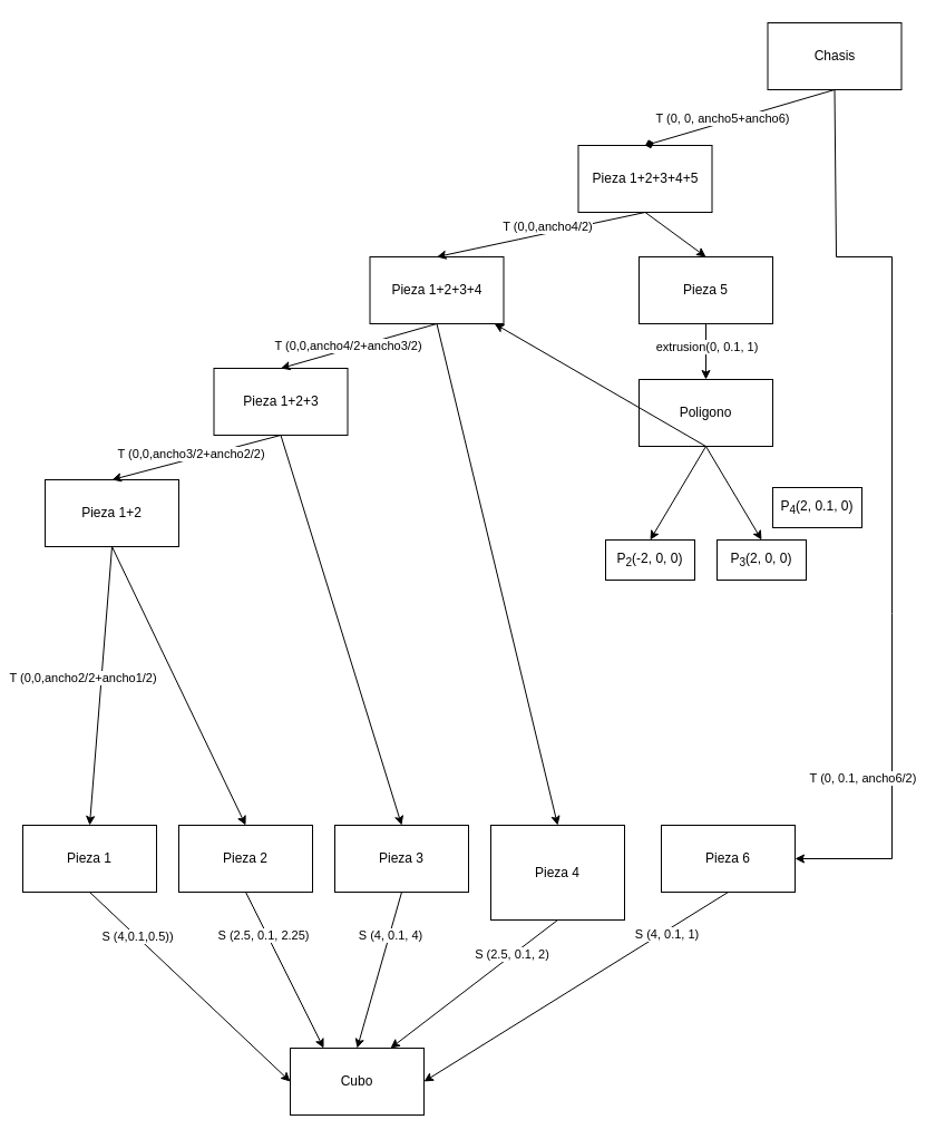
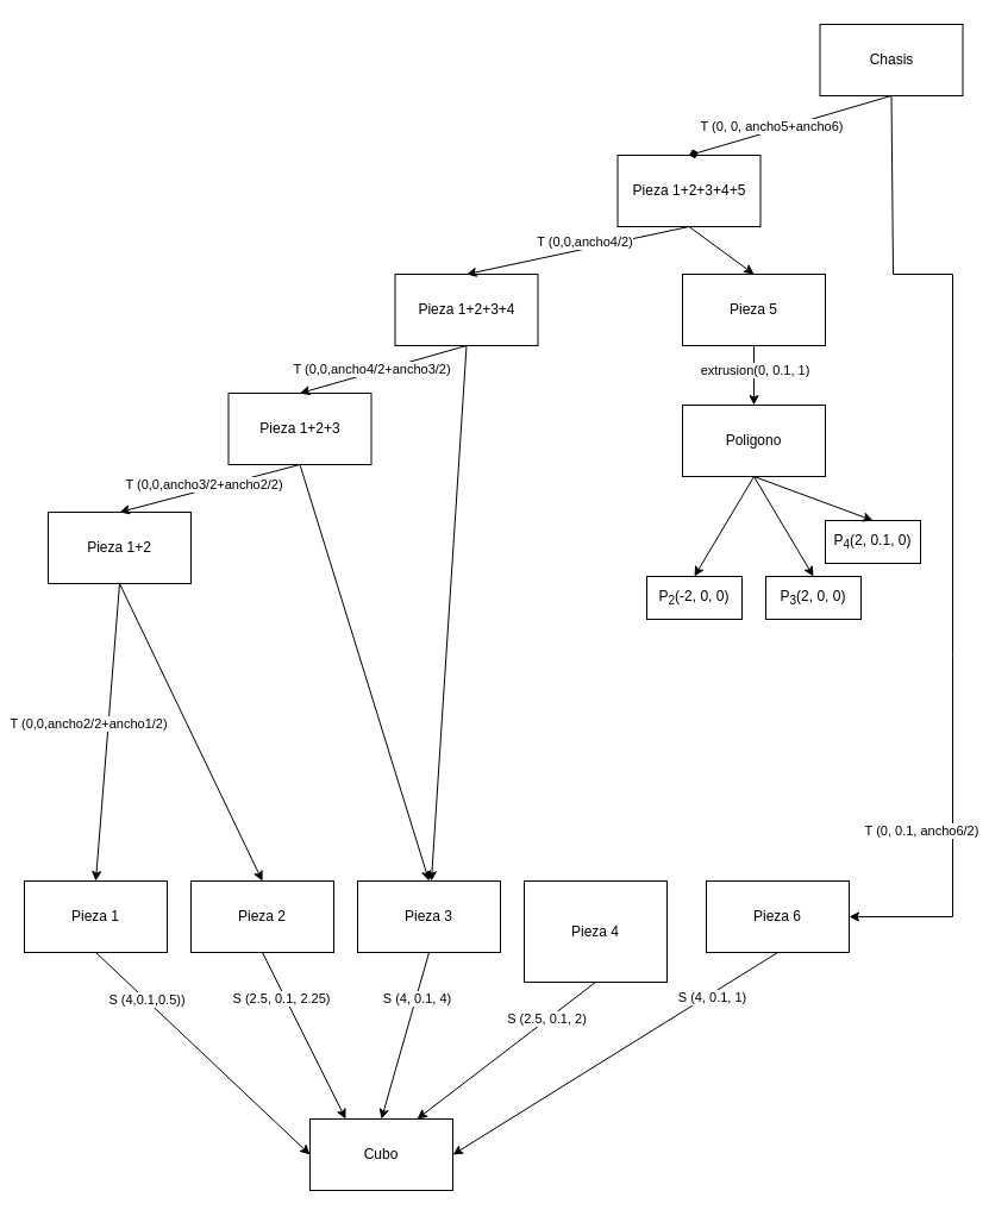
- <mxCell id="44" value="" style="endArrow=classic;html=1;rounded=0;exitX=0.5;exitY=1;exitDx=0;exitDy=0;" parent="1" source="4" target="26" edge="1"><mxGeometry width="50" height="50" relative="1" as="geometry"><mxPoint x="643" y="430" as="sourcePoint" /><mxPoint x="693" y="380" as="targetPoint" /></mxGeometry></mxCell>
+ <mxCell id="44" value="" style="endArrow=classic;html=1;rounded=0;exitX=0.5;exitY=1;exitDx=0;exitDy=0;entryX=0.5;entryY=0;entryDx=0;entryDy=0;" parent="1" source="4" target="41" edge="1"><mxGeometry width="50" height="50" relative="1" as="geometry"><mxPoint x="643" y="430" as="sourcePoint" /><mxPoint x="693" y="380" as="targetPoint" /></mxGeometry></mxCell>
- <mxCell id="32" value="" style="endArrow=classic;html=1;rounded=0;exitX=0.5;exitY=1;exitDx=0;exitDy=0;entryX=0.5;entryY=0;entryDx=0;entryDy=0;" parent="1" source="26" target="8" edge="1"><mxGeometry width="50" height="50" relative="1" as="geometry"><mxPoint x="373" y="490" as="sourcePoint" /><mxPoint x="423" y="440" as="targetPoint" /></mxGeometry></mxCell>
+ <mxCell id="32" value="" style="endArrow=classic;html=1;rounded=0;exitX=0.5;exitY=1;exitDx=0;exitDy=0;" parent="1" source="26" target="7" edge="1"><mxGeometry width="50" height="50" relative="1" as="geometry"><mxPoint x="373" y="490" as="sourcePoint" /><mxPoint x="423" y="440" as="targetPoint" /></mxGeometry></mxCell>
